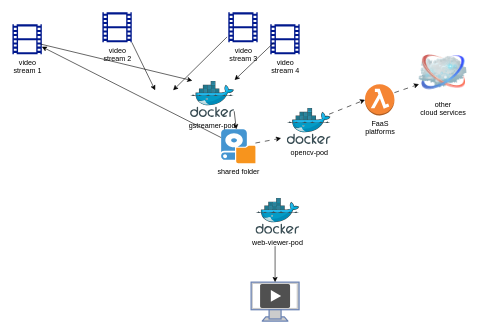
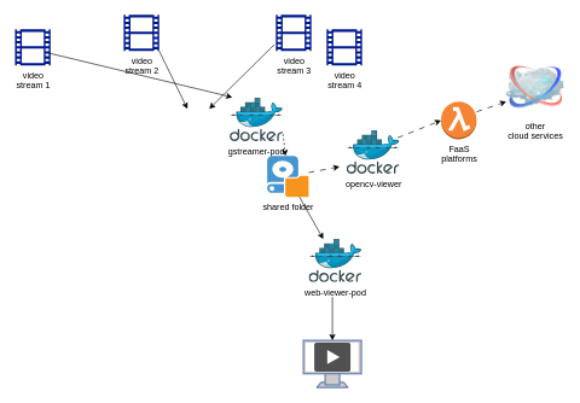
- <mxCell id="15" value="" style="endArrow=classic;html=1;rounded=0;exitX=0.114;exitY=0.617;exitDx=0;exitDy=0;exitPerimeter=0;entryX=1.006;entryY=-0.033;entryDx=0;entryDy=0;entryPerimeter=0;" edge="1" parent="1" source="5" target="6"><mxGeometry width="50" height="50" relative="1" as="geometry"><mxPoint x="77" y="63" as="sourcePoint" /><mxPoint x="250" y="179" as="targetPoint" /></mxGeometry></mxCell>
- <mxCell id="17" value="" style="endArrow=classic;html=1;rounded=0;" edge="1" parent="1" source="8" target="2"><mxGeometry width="50" height="50" relative="1" as="geometry"><mxPoint x="328" y="250" as="sourcePoint" /><mxPoint x="378" y="200" as="targetPoint" /></mxGeometry></mxCell>
+ <mxCell id="17" value="" style="endArrow=classic;html=1;rounded=0;" edge="1" parent="1" source="8" target="7"><mxGeometry width="50" height="50" relative="1" as="geometry"><mxPoint x="328" y="250" as="sourcePoint" /><mxPoint x="378" y="200" as="targetPoint" /></mxGeometry></mxCell>
- <mxCell id="16" value="" style="endArrow=classic;html=1;rounded=0;exitX=0.998;exitY=0.833;exitDx=0;exitDy=0;exitPerimeter=0;" edge="1" parent="1" source="6" target="8"><mxGeometry width="50" height="50" relative="1" as="geometry"><mxPoint x="328" y="250" as="sourcePoint" /><mxPoint x="378" y="200" as="targetPoint" /></mxGeometry></mxCell>
+ <mxCell id="16" value="" style="endArrow=classic;html=1;rounded=0;exitX=0.998;exitY=0.833;exitDx=0;exitDy=0;exitPerimeter=0;dashed=1;" edge="1" parent="1" source="6" target="8"><mxGeometry width="50" height="50" relative="1" as="geometry"><mxPoint x="328" y="250" as="sourcePoint" /><mxPoint x="378" y="200" as="targetPoint" /></mxGeometry></mxCell>
- <mxCell id="20" value="opencv-pod" style="image;sketch=0;aspect=fixed;html=1;points=[];align=center;fontSize=12;image=img/lib/mscae/Docker.svg;" vertex="1" parent="1"><mxGeometry x="478" y="180" width="73.17" height="60" as="geometry" /></mxCell>
+ <mxCell id="20" value="opencv-viewer" style="image;sketch=0;aspect=fixed;html=1;points=[];align=center;fontSize=12;image=img/lib/mscae/Docker.svg;" vertex="1" parent="1"><mxGeometry x="478" y="180" width="73.17" height="60" as="geometry" /></mxCell>
